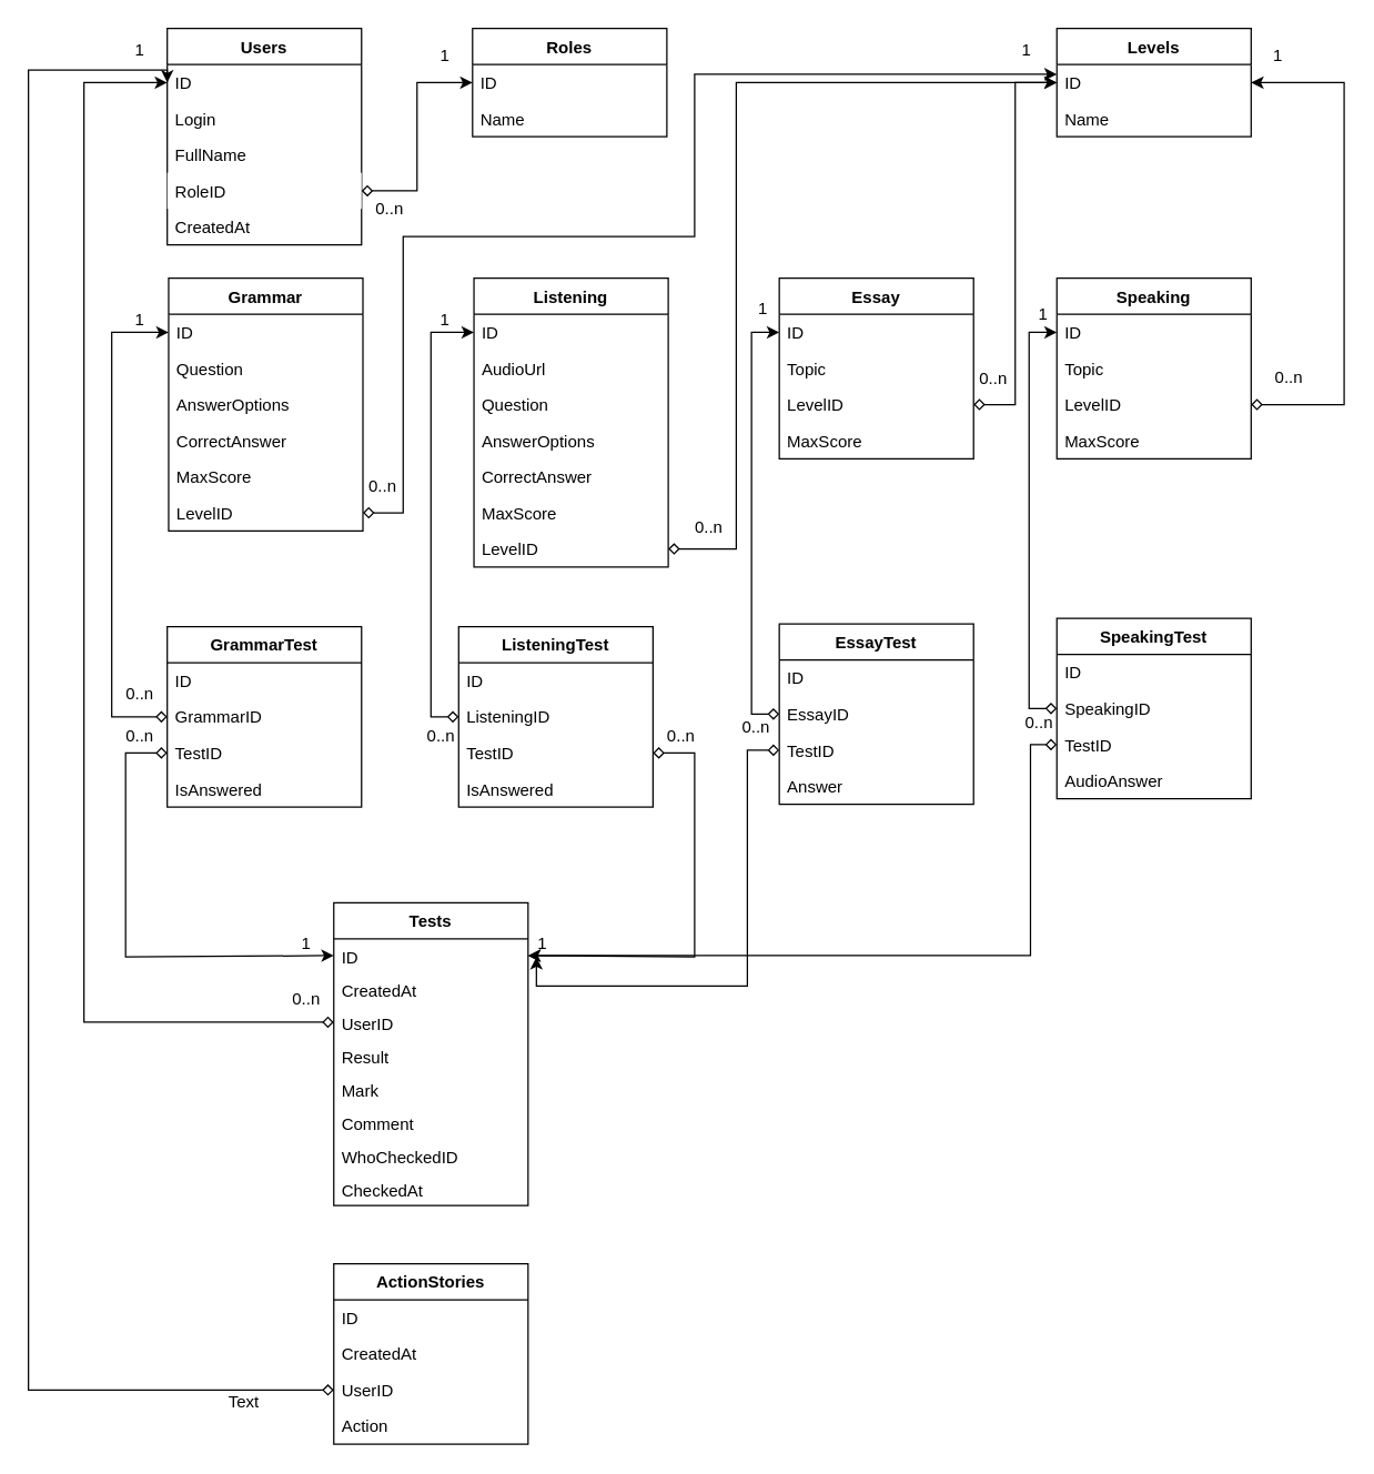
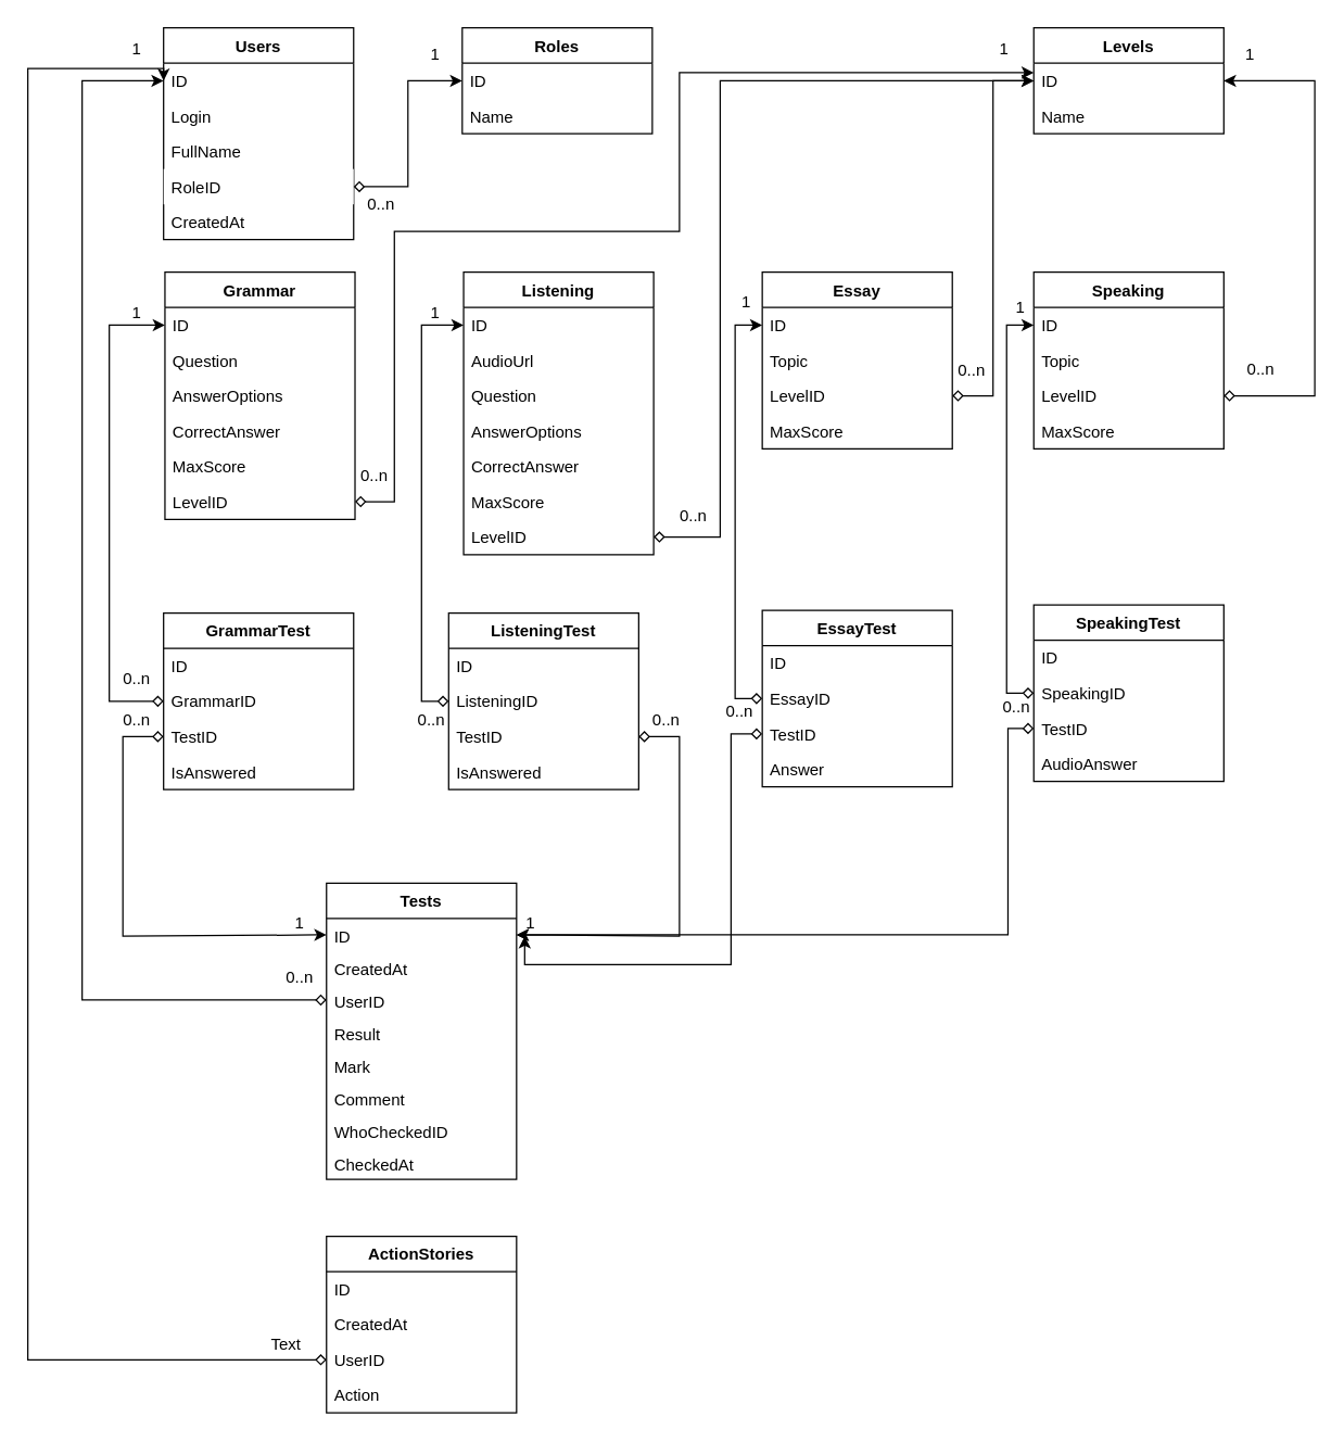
- <mxCell id="90" value="Text" style="text;html=1;align=center;verticalAlign=middle;resizable=0;points=[];autosize=1;strokeColor=none;" vertex="1" parent="1"><mxGeometry x="155" y="1000" width="40" height="20" as="geometry" /></mxCell>
+ <mxCell id="90" value="Text" style="text;html=1;align=center;verticalAlign=middle;resizable=0;points=[];autosize=1;strokeColor=none;" vertex="1" parent="1"><mxGeometry x="190" y="980" width="40" height="20" as="geometry" /></mxCell>
